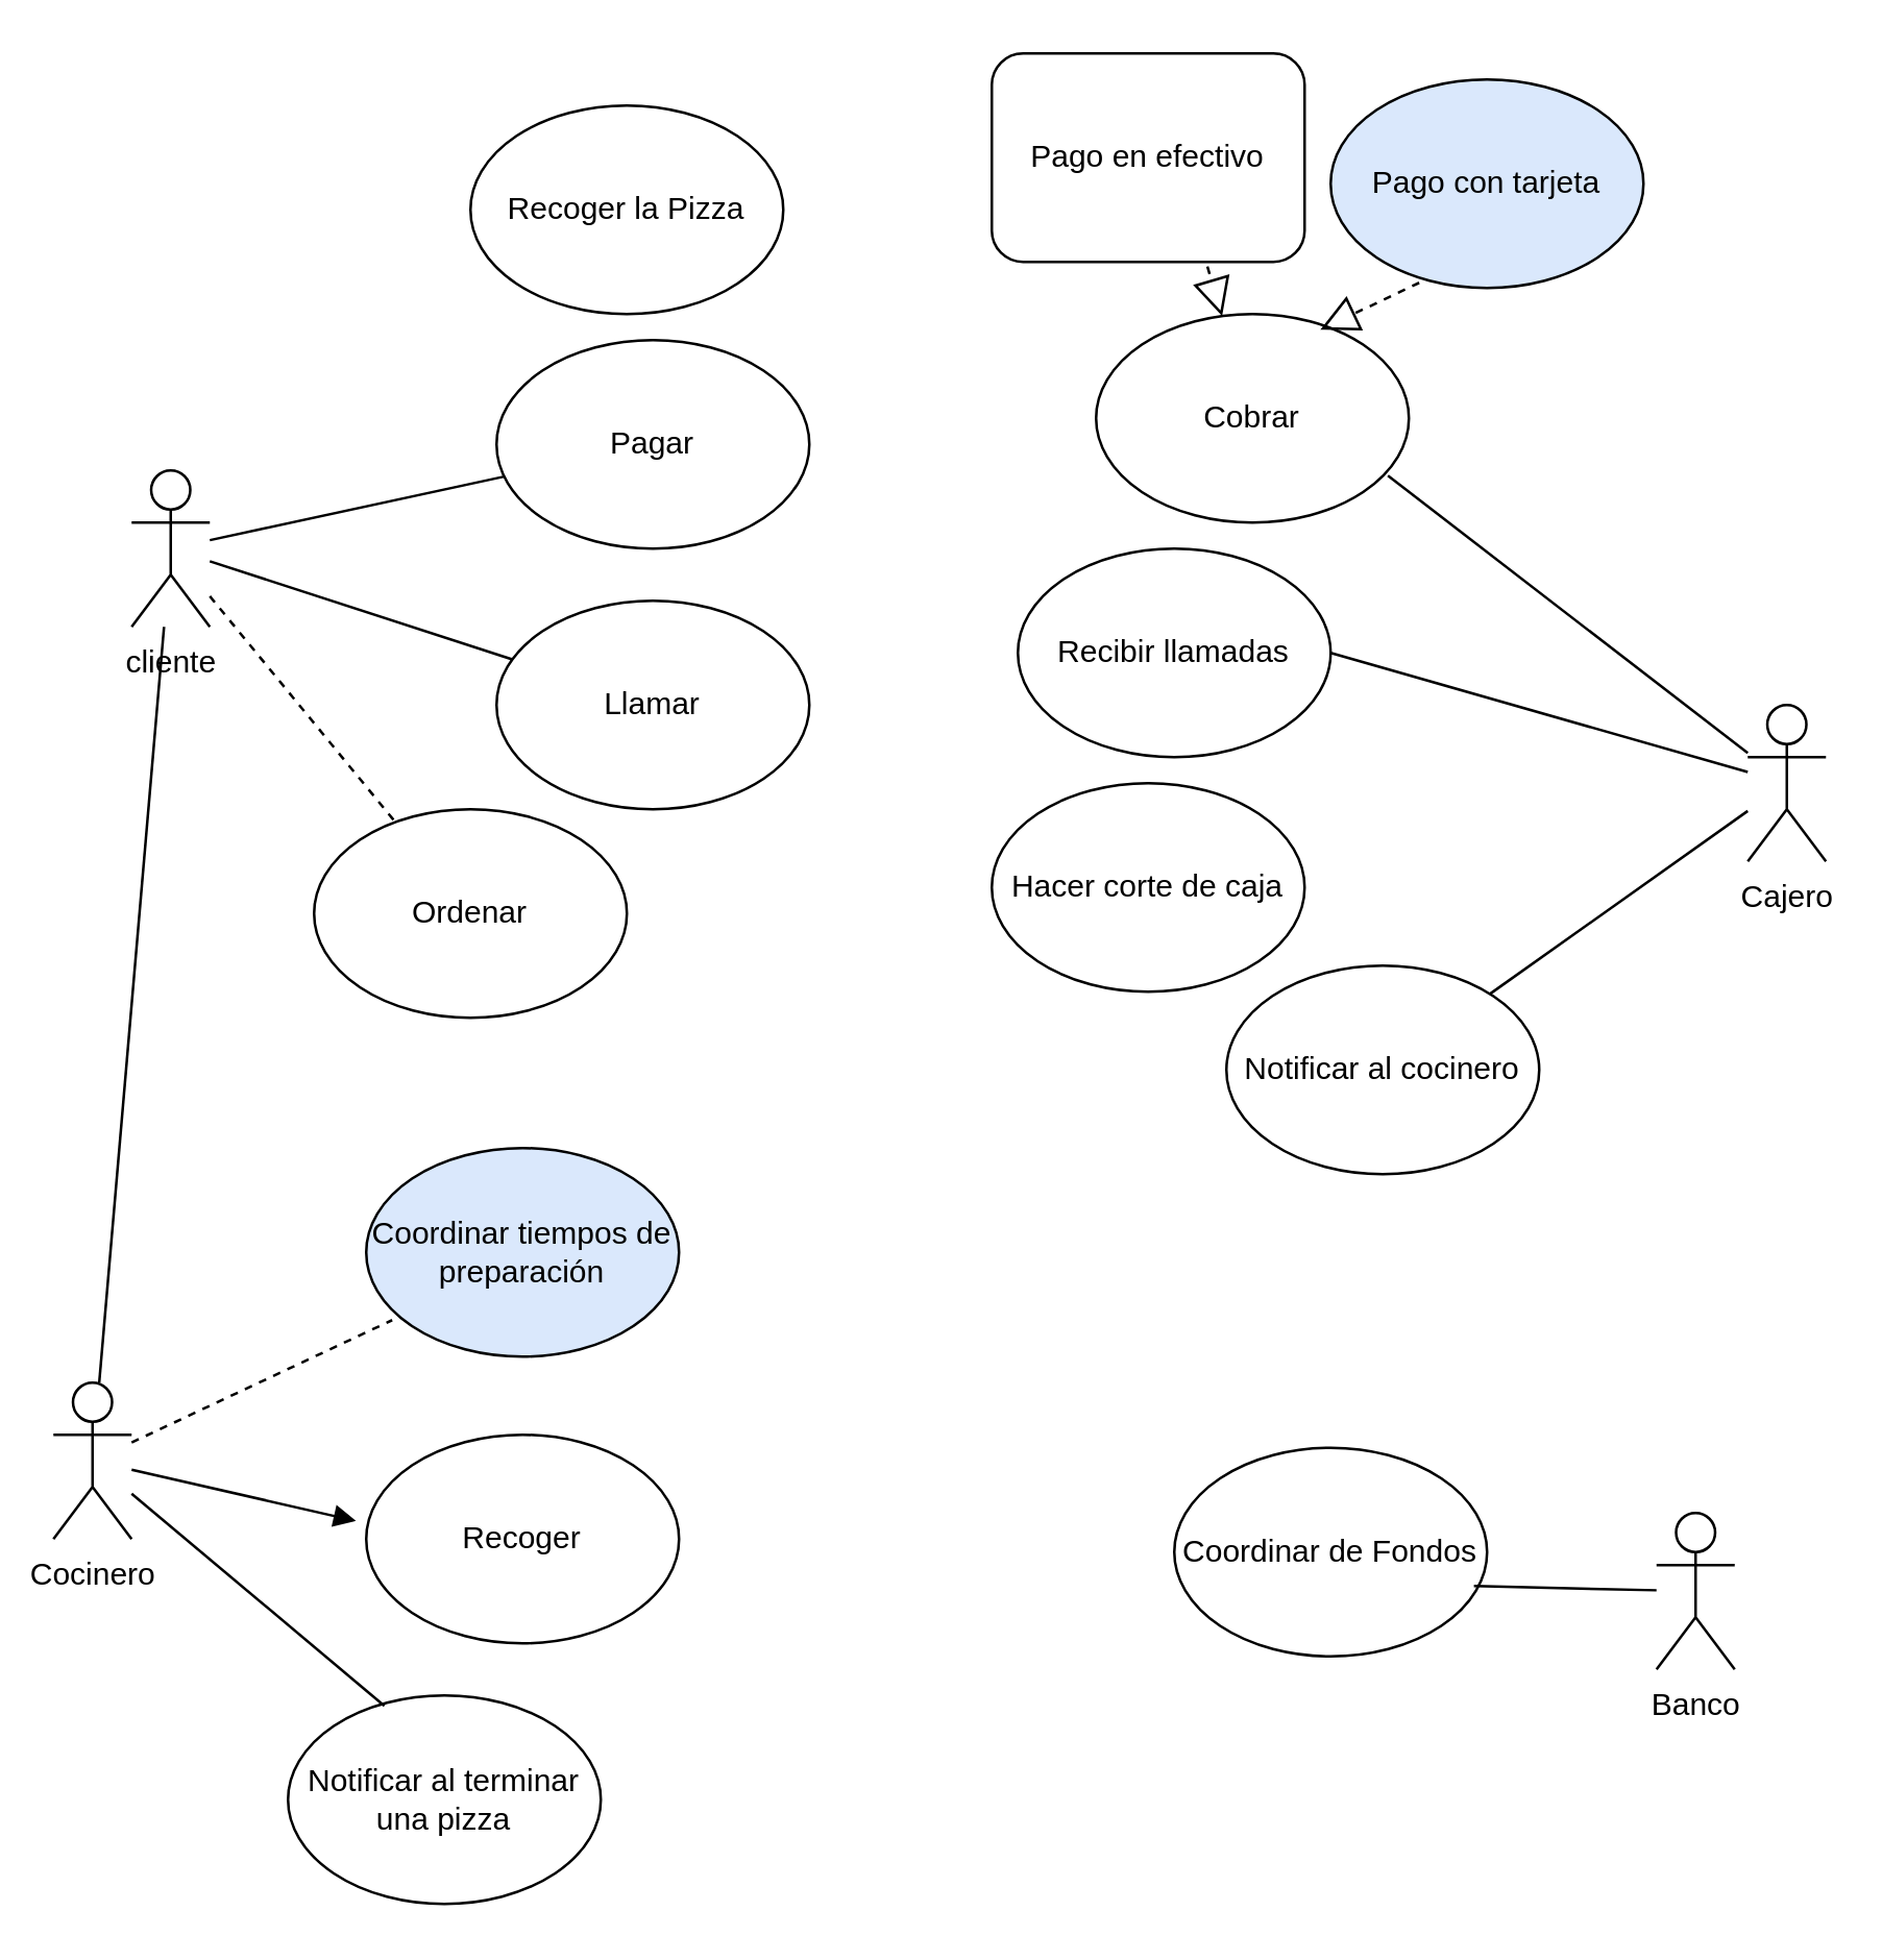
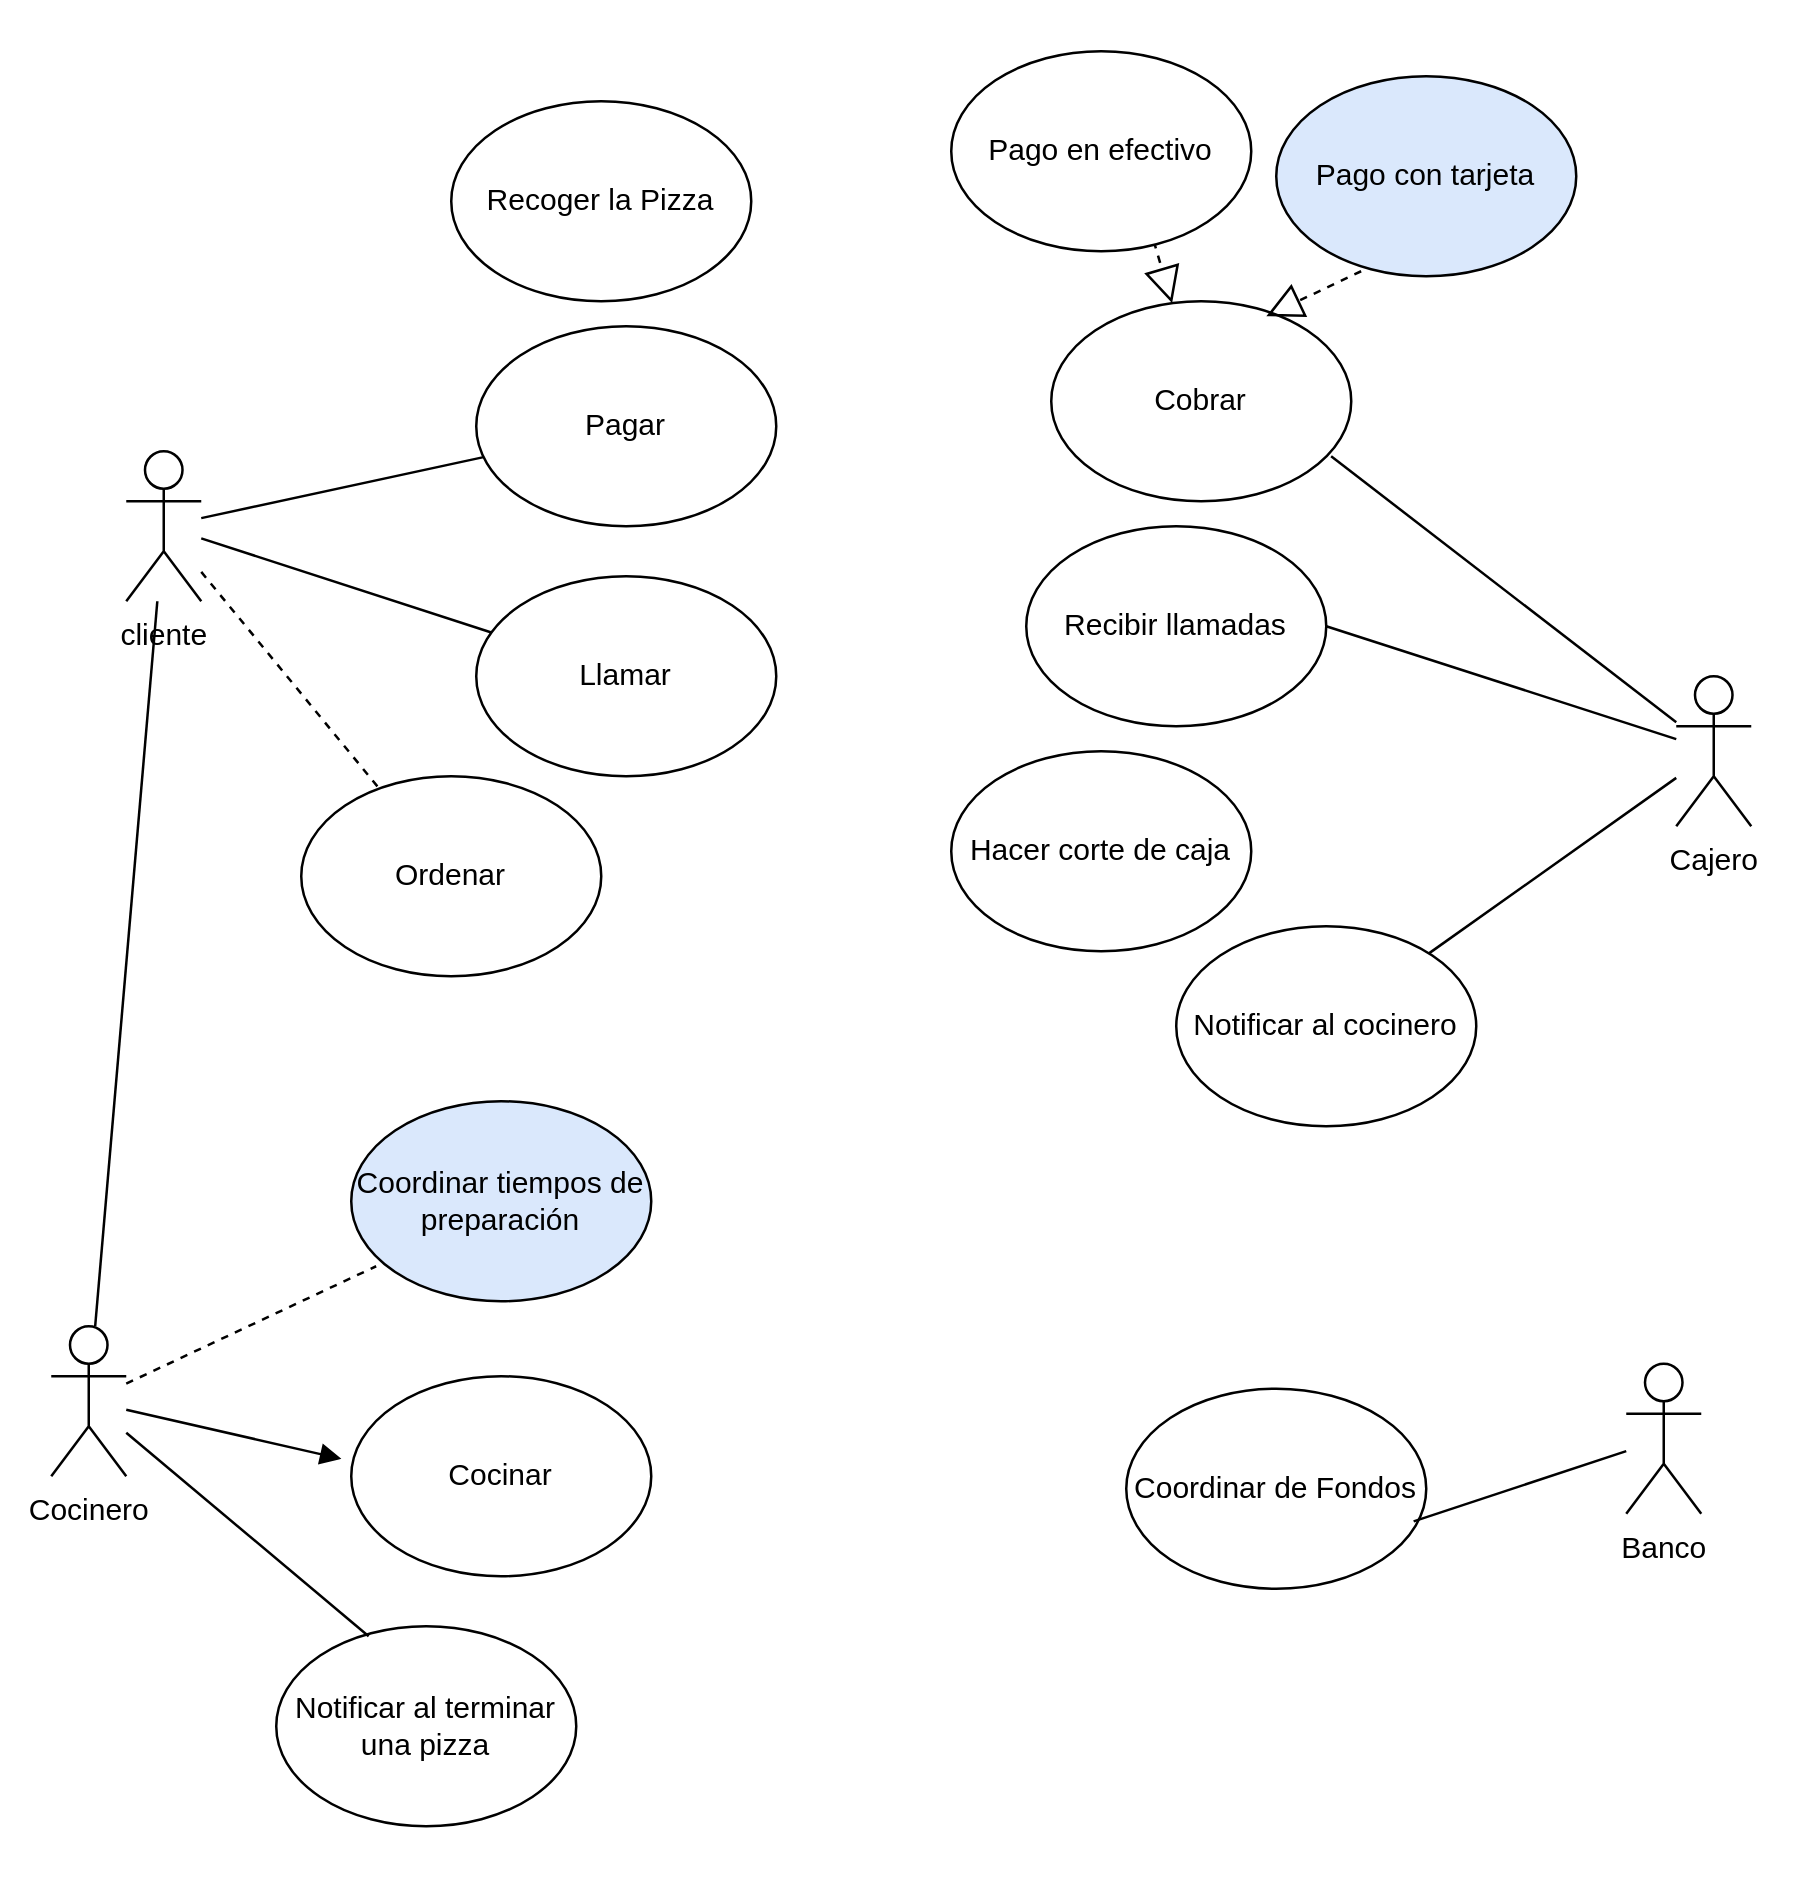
- <mxCell id="28" value="Pago en efectivo" style="whiteSpace=wrap;html=1;rounded=1;" vertex="1" parent="1"><mxGeometry x="380" y="20" width="120" height="80" as="geometry" /></mxCell>
+ <mxCell id="28" value="Pago en efectivo" style="ellipse;whiteSpace=wrap;html=1;" vertex="1" parent="1"><mxGeometry x="380" y="20" width="120" height="80" as="geometry" /></mxCell>
- <mxCell id="13" value="Recibir llamadas" style="ellipse;whiteSpace=wrap;html=1;" vertex="1" parent="1"><mxGeometry x="390" y="210" width="120" height="80" as="geometry" /></mxCell>
+ <mxCell id="13" value="Recibir llamadas" style="ellipse;whiteSpace=wrap;html=1;" vertex="1" parent="1"><mxGeometry x="410" y="210" width="120" height="80" as="geometry" /></mxCell>
- <mxCell id="12" value="Recoger" style="ellipse;whiteSpace=wrap;html=1;" vertex="1" parent="1"><mxGeometry x="140" y="550" width="120" height="80" as="geometry" /></mxCell>
+ <mxCell id="12" value="Cocinar" style="ellipse;whiteSpace=wrap;html=1;" vertex="1" parent="1"><mxGeometry x="140" y="550" width="120" height="80" as="geometry" /></mxCell>
- <mxCell id="2" value="Banco" style="shape=umlActor;verticalLabelPosition=bottom;verticalAlign=top;html=1;outlineConnect=0;" vertex="1" parent="1"><mxGeometry x="635" y="580" width="30" height="60" as="geometry" /></mxCell>
+ <mxCell id="2" value="Banco" style="shape=umlActor;verticalLabelPosition=bottom;verticalAlign=top;html=1;outlineConnect=0;" vertex="1" parent="1"><mxGeometry x="650" y="545" width="30" height="60" as="geometry" /></mxCell>
